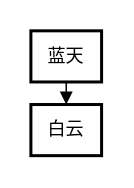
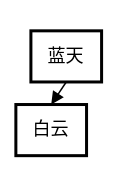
- <mxCell id="3" value="白云" style="whiteSpace=wrap;strokeWidth=2;" vertex="1" parent="1"><mxGeometry y="69" width="47" height="34" as="geometry" x="20" /></mxCell>
+ <mxCell id="3" value="白云" style="whiteSpace=wrap;strokeWidth=2;" vertex="1" parent="1"><mxGeometry x="10" y="69" width="47" height="34" as="geometry" /></mxCell>
